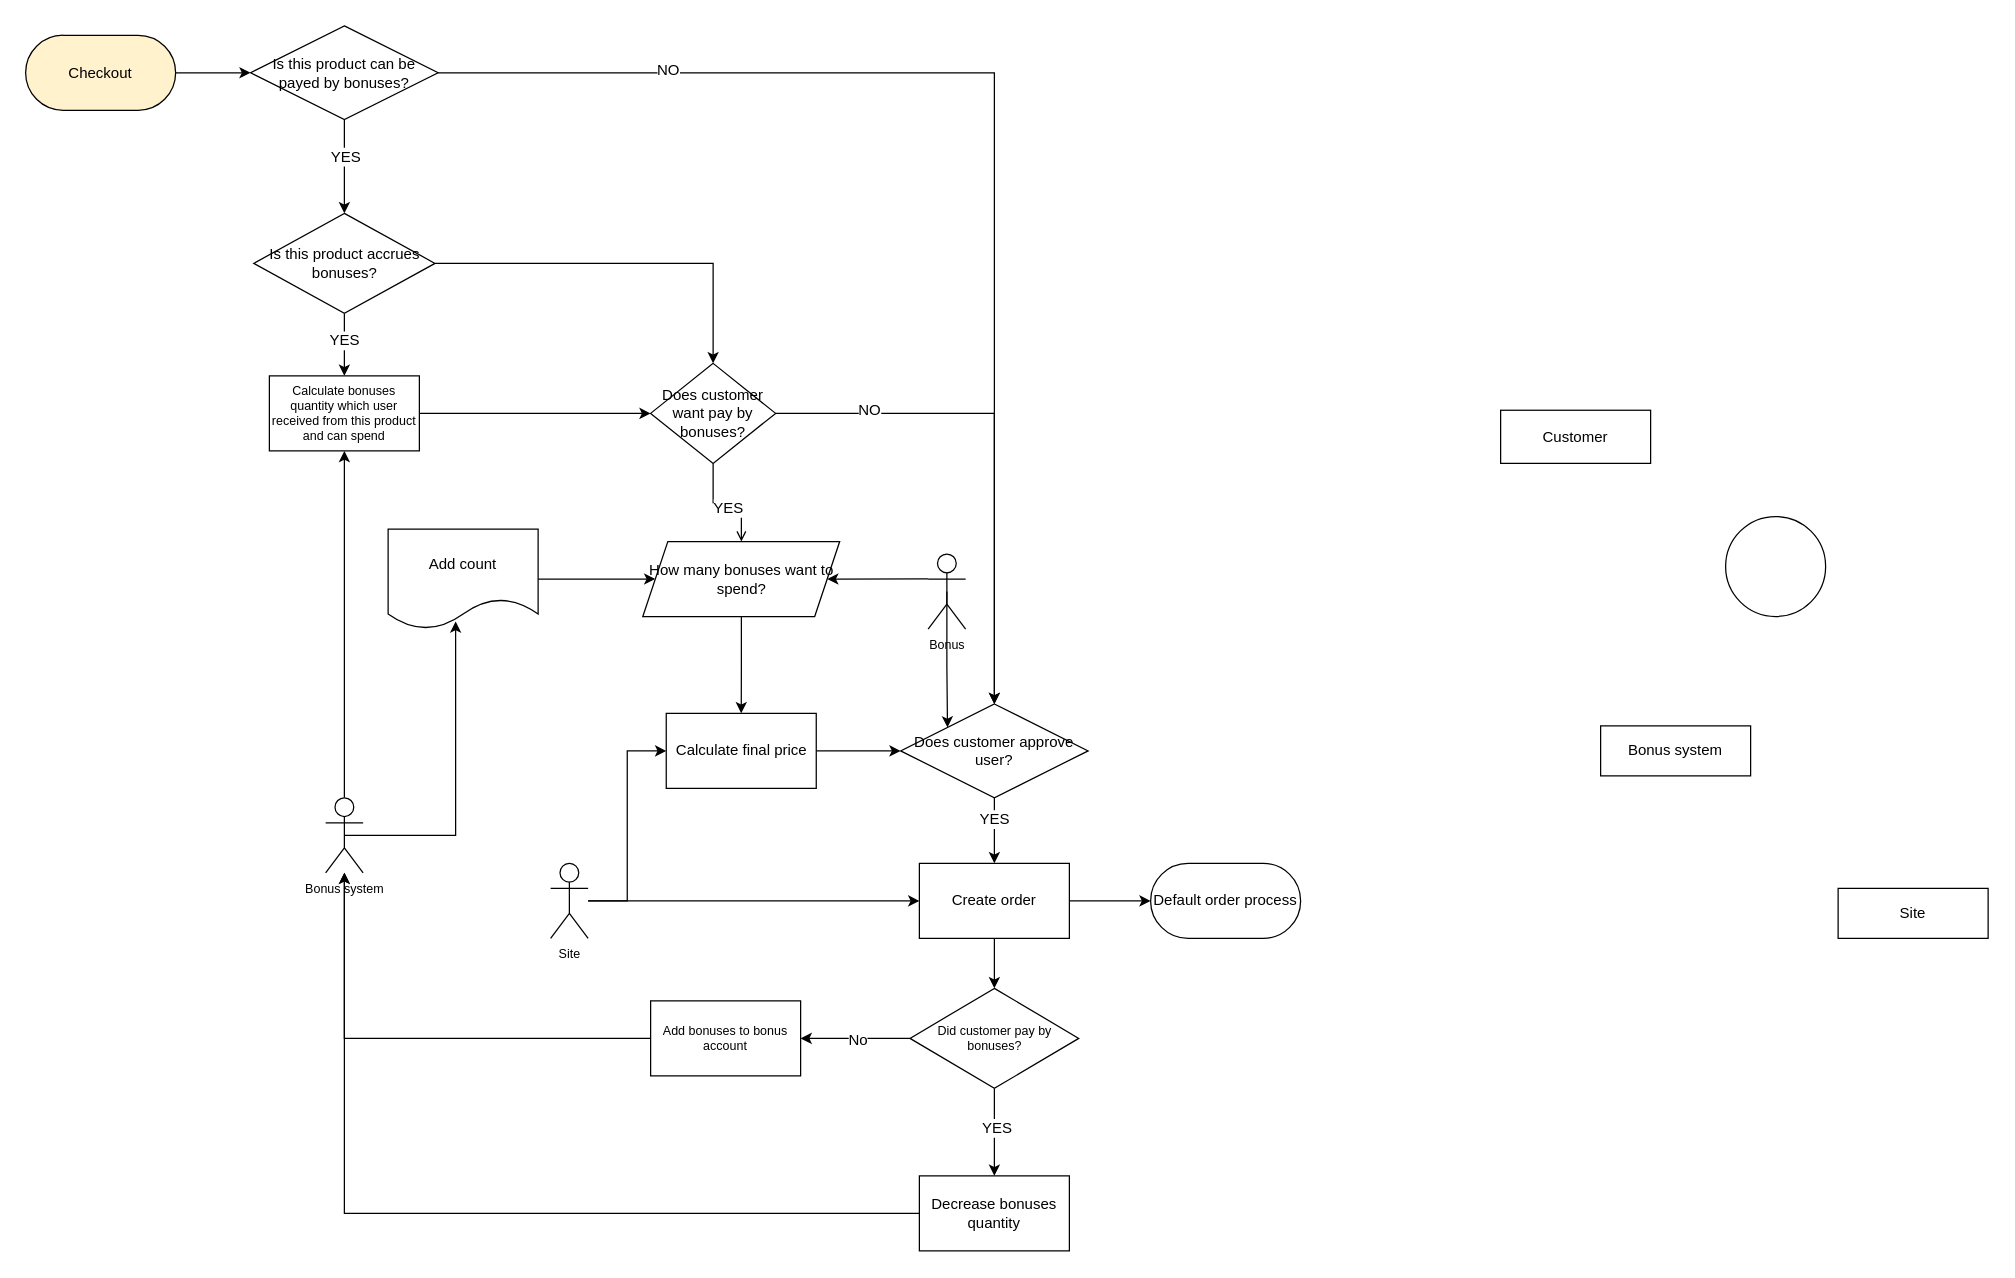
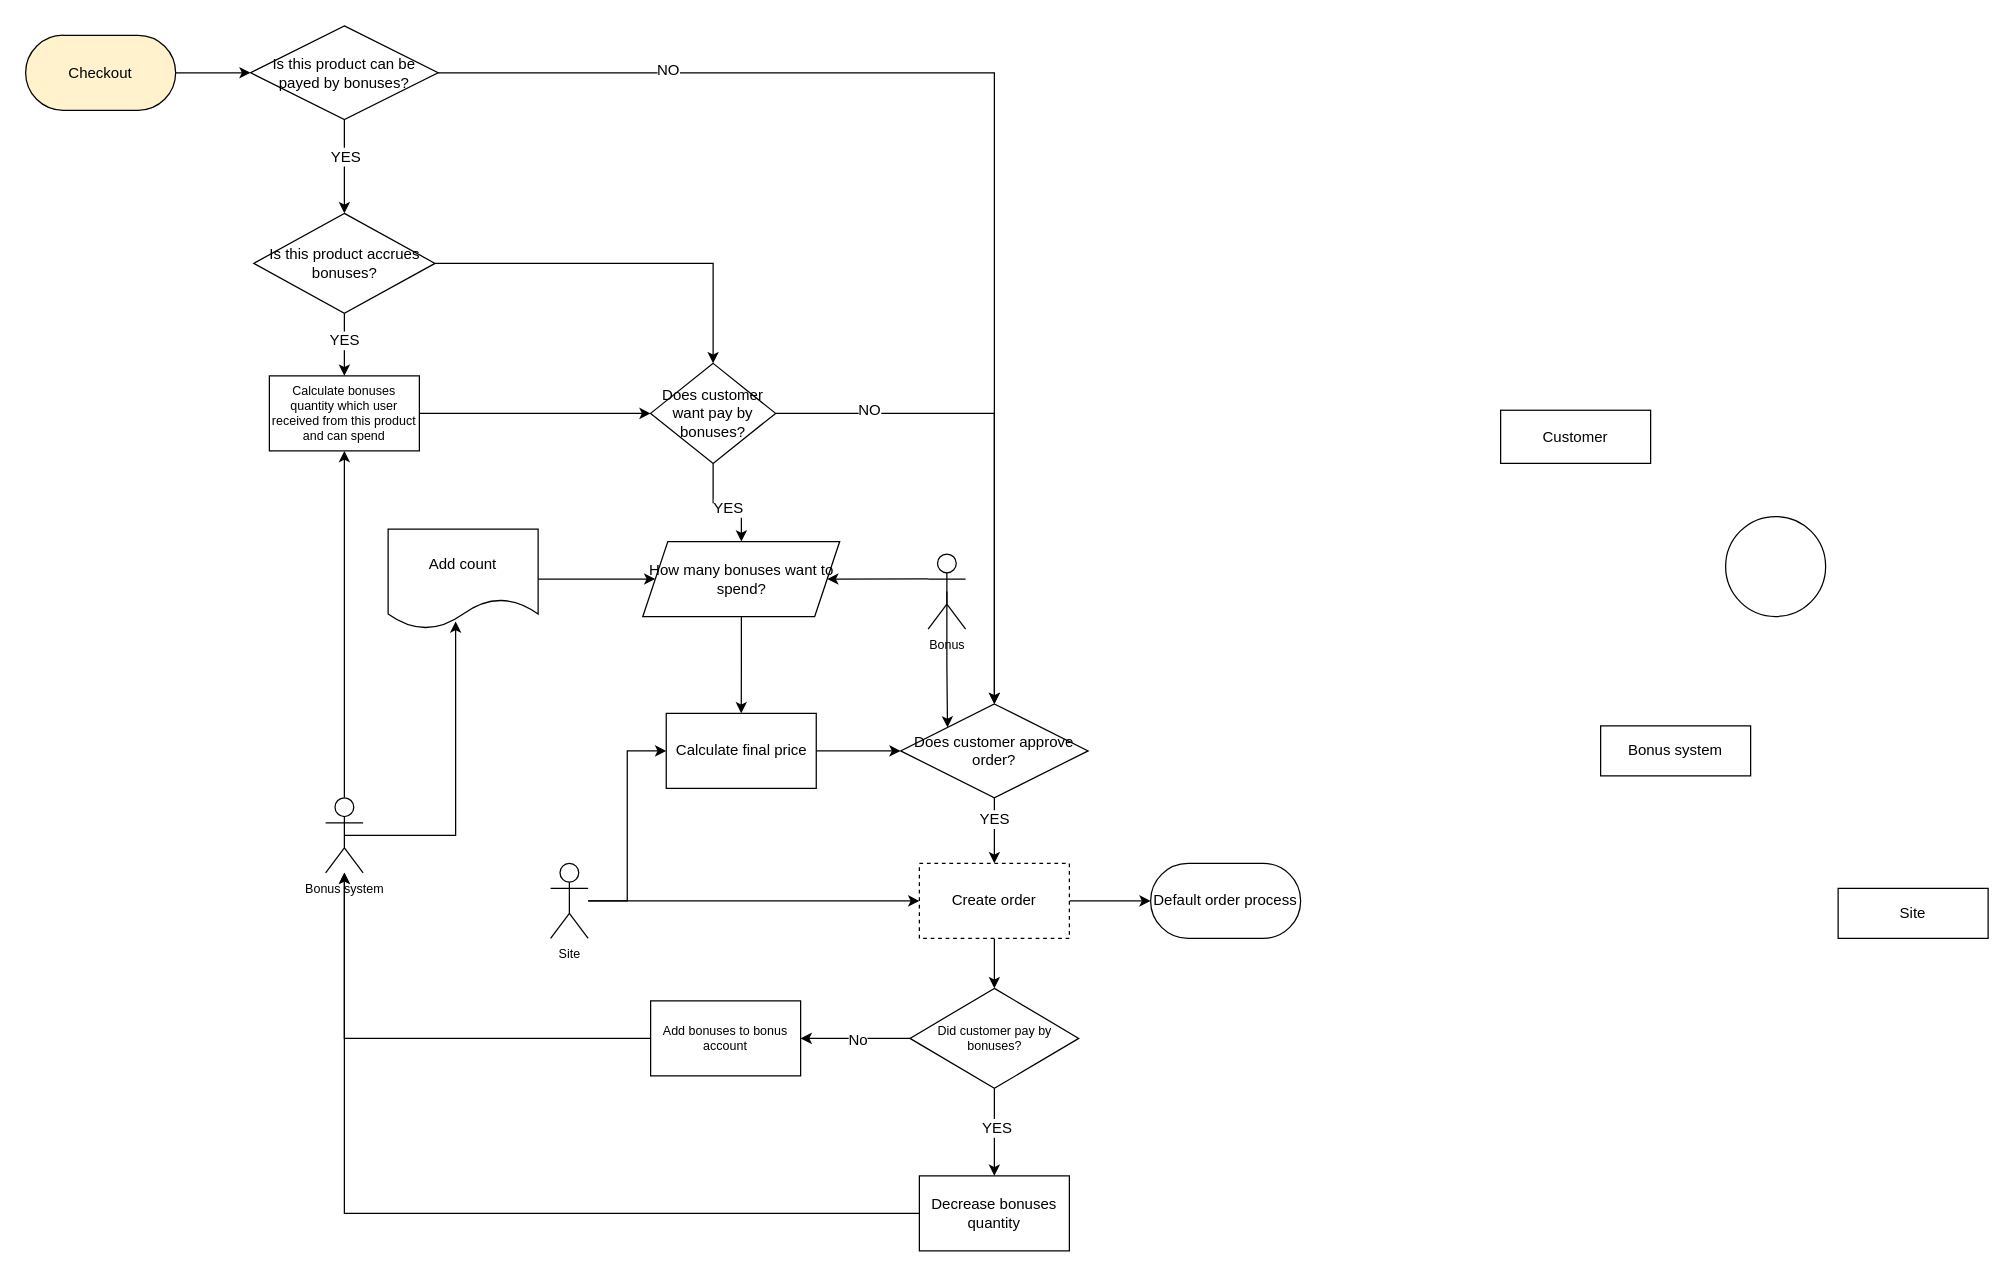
- <mxCell id="13" value="" style="edgeStyle=orthogonalEdgeStyle;rounded=0;orthogonalLoop=1;jettySize=auto;html=1;fontSize=12;endArrow=open;" edge="1" parent="1" source="17" target="21"><mxGeometry relative="1" as="geometry" /></mxCell>
+ <mxCell id="13" value="" style="edgeStyle=orthogonalEdgeStyle;rounded=0;orthogonalLoop=1;jettySize=auto;html=1;fontSize=12;" edge="1" parent="1" source="17" target="21"><mxGeometry relative="1" as="geometry" /></mxCell>
- <mxCell id="26" value="Does customer approve user?" style="rhombus;whiteSpace=wrap;html=1;fontSize=12;" vertex="1" parent="1"><mxGeometry x="720" y="562.5" width="150" height="75" as="geometry" /></mxCell>
+ <mxCell id="26" value="Does customer approve order?" style="rhombus;whiteSpace=wrap;html=1;fontSize=12;" vertex="1" parent="1"><mxGeometry x="720" y="562.5" width="150" height="75" as="geometry" /></mxCell>
- <mxCell id="29" value="Create order" style="rounded=0;whiteSpace=wrap;html=1;fontSize=12;" vertex="1" parent="1"><mxGeometry x="735" y="690" width="120" height="60" as="geometry" /></mxCell>
+ <mxCell id="29" value="Create order" style="rounded=0;whiteSpace=wrap;html=1;fontSize=12;dashed=1;" vertex="1" parent="1"><mxGeometry x="735" y="690" width="120" height="60" as="geometry" /></mxCell>
